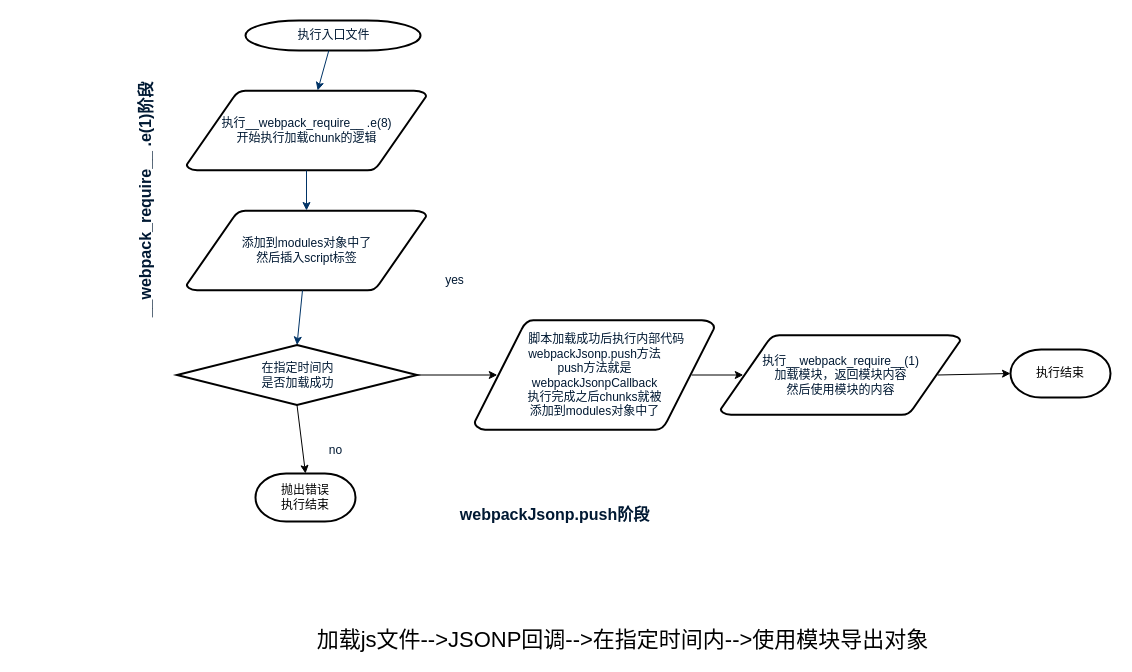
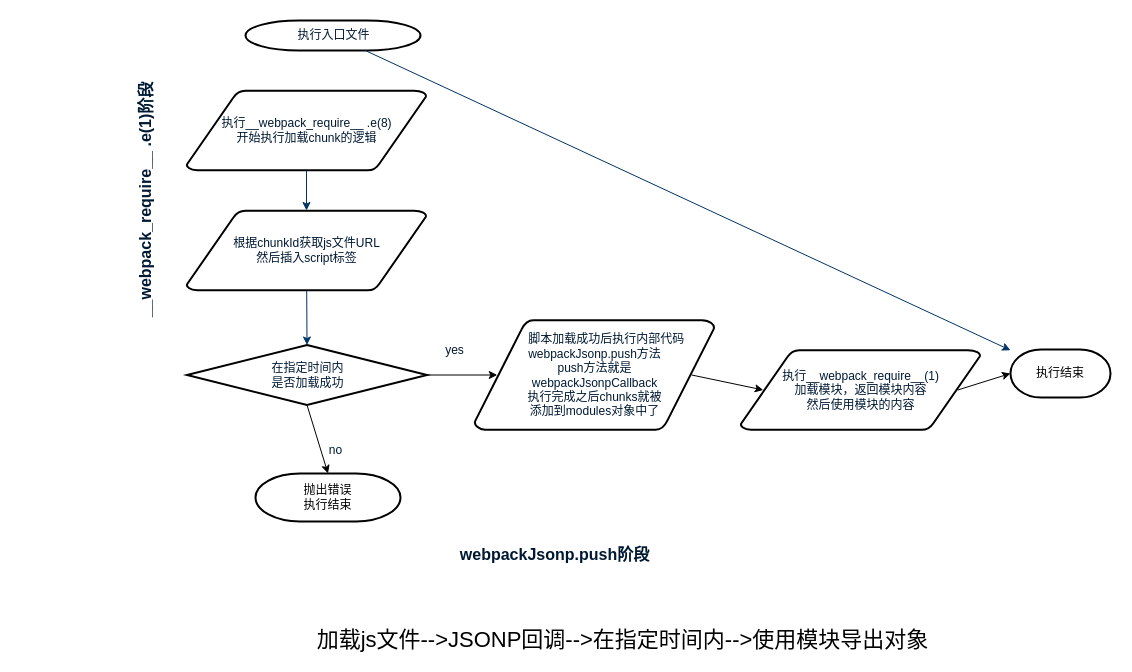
- <mxCell id="6" style="fontColor=#001933;fontStyle=1;strokeColor=#003366;strokeWidth=1;html=1;" parent="1" source="2" target="3" edge="1"><mxGeometry relative="1" as="geometry" /></mxCell>
+ <mxCell id="6" style="fontColor=#001933;fontStyle=1;strokeColor=#003366;strokeWidth=1;html=1;" parent="1" source="2" target="15" edge="1"><mxGeometry relative="1" as="geometry" /></mxCell>
- <mxCell id="4" value="添加到modules对象中了&lt;br&gt;然后插入script标签" style="shape=mxgraph.flowchart.data;fillColor=#FFFFFF;strokeColor=#000000;strokeWidth=2;gradientColor=none;gradientDirection=north;fontColor=#001933;fontStyle=0;html=1;" parent="1" vertex="1"><mxGeometry x="186" y="210" width="240" height="80" as="geometry" /></mxCell>
+ <mxCell id="4" value="根据chunkId获取js文件URL&lt;br&gt;然后插入script标签" style="shape=mxgraph.flowchart.data;fillColor=#FFFFFF;strokeColor=#000000;strokeWidth=2;gradientColor=none;gradientDirection=north;fontColor=#001933;fontStyle=0;html=1;" parent="1" vertex="1"><mxGeometry x="186" y="210" width="240" height="80" as="geometry" /></mxCell>
- <mxCell id="9" value="yes" style="text;fontColor=#001933;fontStyle=0;html=1;strokeColor=none;gradientColor=none;fillColor=none;strokeWidth=2;align=center;" parent="1" vertex="1"><mxGeometry x="434" y="266" width="40" height="26" as="geometry" /></mxCell>
+ <mxCell id="9" value="yes" style="text;fontColor=#001933;fontStyle=0;html=1;strokeColor=none;gradientColor=none;fillColor=none;strokeWidth=2;align=center;" parent="1" vertex="1"><mxGeometry x="434" y="336" width="40" height="26" as="geometry" /></mxCell>
- <mxCell id="5" value="在指定时间内&lt;br&gt;是否加载成功" style="shape=mxgraph.flowchart.decision;fillColor=#FFFFFF;strokeColor=#000000;strokeWidth=2;gradientColor=none;gradientDirection=north;fontColor=#001933;fontStyle=0;html=1;" parent="1" vertex="1"><mxGeometry x="176.5" y="344.5" width="240" height="60" as="geometry" /></mxCell>
+ <mxCell id="5" value="在指定时间内&lt;br&gt;是否加载成功" style="shape=mxgraph.flowchart.decision;fillColor=#FFFFFF;strokeColor=#000000;strokeWidth=2;gradientColor=none;gradientDirection=north;fontColor=#001933;fontStyle=0;html=1;" parent="1" vertex="1"><mxGeometry x="186.5" y="344.5" width="240" height="60" as="geometry" /></mxCell>
- <mxCell id="13" value="执行__webpack_require__(1)&lt;br&gt;加载模块，返回模块内容&lt;br&gt;然后使用模块的内容" style="shape=mxgraph.flowchart.data;fillColor=#FFFFFF;strokeColor=#000000;strokeWidth=2;gradientColor=none;gradientDirection=north;fontColor=#001933;fontStyle=0;html=1;" vertex="1" parent="1"><mxGeometry x="720" y="334.5" width="240" height="80" as="geometry" /></mxCell>
+ <mxCell id="13" value="执行__webpack_require__(1)&lt;br&gt;加载模块，返回模块内容&lt;br&gt;然后使用模块的内容" style="shape=mxgraph.flowchart.data;fillColor=#FFFFFF;strokeColor=#000000;strokeWidth=2;gradientColor=none;gradientDirection=north;fontColor=#001933;fontStyle=0;html=1;" vertex="1" parent="1"><mxGeometry x="740" y="349.5" width="240" height="80" as="geometry" /></mxCell>
- <mxCell id="18" value="抛出错误&lt;br&gt;执行结束" style="strokeWidth=2;html=1;shape=mxgraph.flowchart.terminator;whiteSpace=wrap;align=center;" vertex="1" parent="1"><mxGeometry x="255" y="473" width="100" height="48" as="geometry" /></mxCell>
+ <mxCell id="18" value="抛出错误&lt;br&gt;执行结束" style="strokeWidth=2;html=1;shape=mxgraph.flowchart.terminator;whiteSpace=wrap;align=center;" vertex="1" parent="1"><mxGeometry x="255" y="473" width="145" height="48" as="geometry" /></mxCell>
- <mxCell id="20" value="&lt;span style=&quot;color: rgb(0 , 25 , 51) ; font-size: 16px&quot;&gt;&lt;b&gt;&lt;font style=&quot;font-size: 16px&quot;&gt;webpackJsonp.push&lt;/font&gt;&lt;/b&gt;&lt;/span&gt;&lt;span style=&quot;color: rgb(0 , 25 , 51) ; font-size: 16px&quot;&gt;&lt;b&gt;&lt;font style=&quot;font-size: 16px&quot;&gt;阶段&lt;/font&gt;&lt;/b&gt;&lt;br&gt;&lt;/span&gt;" style="text;html=1;resizable=0;autosize=1;align=center;verticalAlign=middle;points=[];fillColor=none;strokeColor=none;rounded=0;" vertex="1" parent="1"><mxGeometry x="454" y="503.5" width="200" height="20" as="geometry" /></mxCell>
+ <mxCell id="20" value="&lt;span style=&quot;color: rgb(0 , 25 , 51) ; font-size: 16px&quot;&gt;&lt;b&gt;&lt;font style=&quot;font-size: 16px&quot;&gt;webpackJsonp.push&lt;/font&gt;&lt;/b&gt;&lt;/span&gt;&lt;span style=&quot;color: rgb(0 , 25 , 51) ; font-size: 16px&quot;&gt;&lt;b&gt;&lt;font style=&quot;font-size: 16px&quot;&gt;阶段&lt;/font&gt;&lt;/b&gt;&lt;br&gt;&lt;/span&gt;" style="text;html=1;resizable=0;autosize=1;align=center;verticalAlign=middle;points=[];fillColor=none;strokeColor=none;rounded=0;" vertex="1" parent="1"><mxGeometry x="454" y="543.5" width="200" height="20" as="geometry" /></mxCell>
